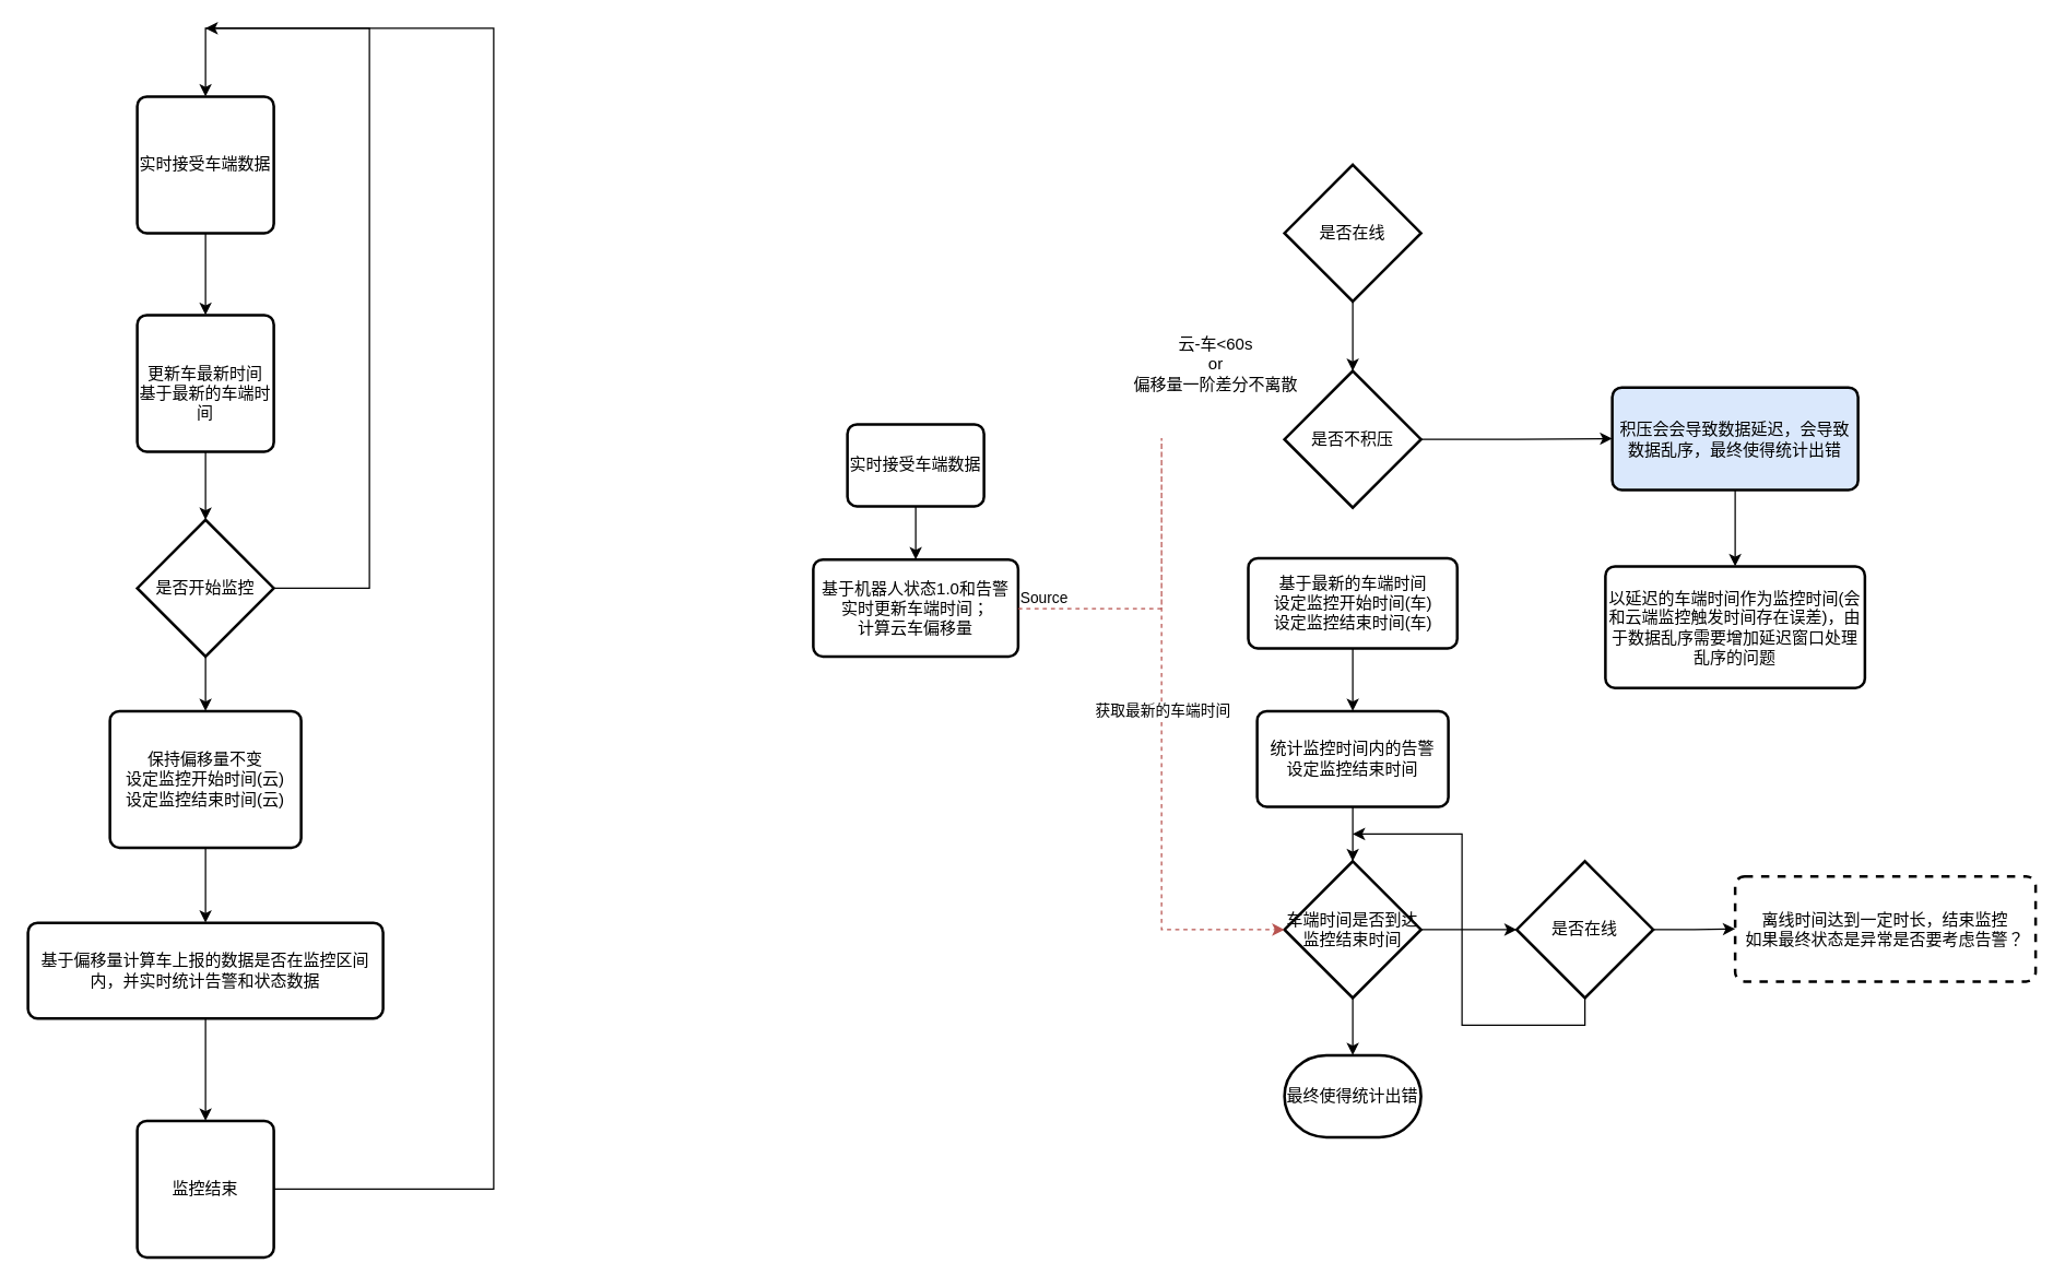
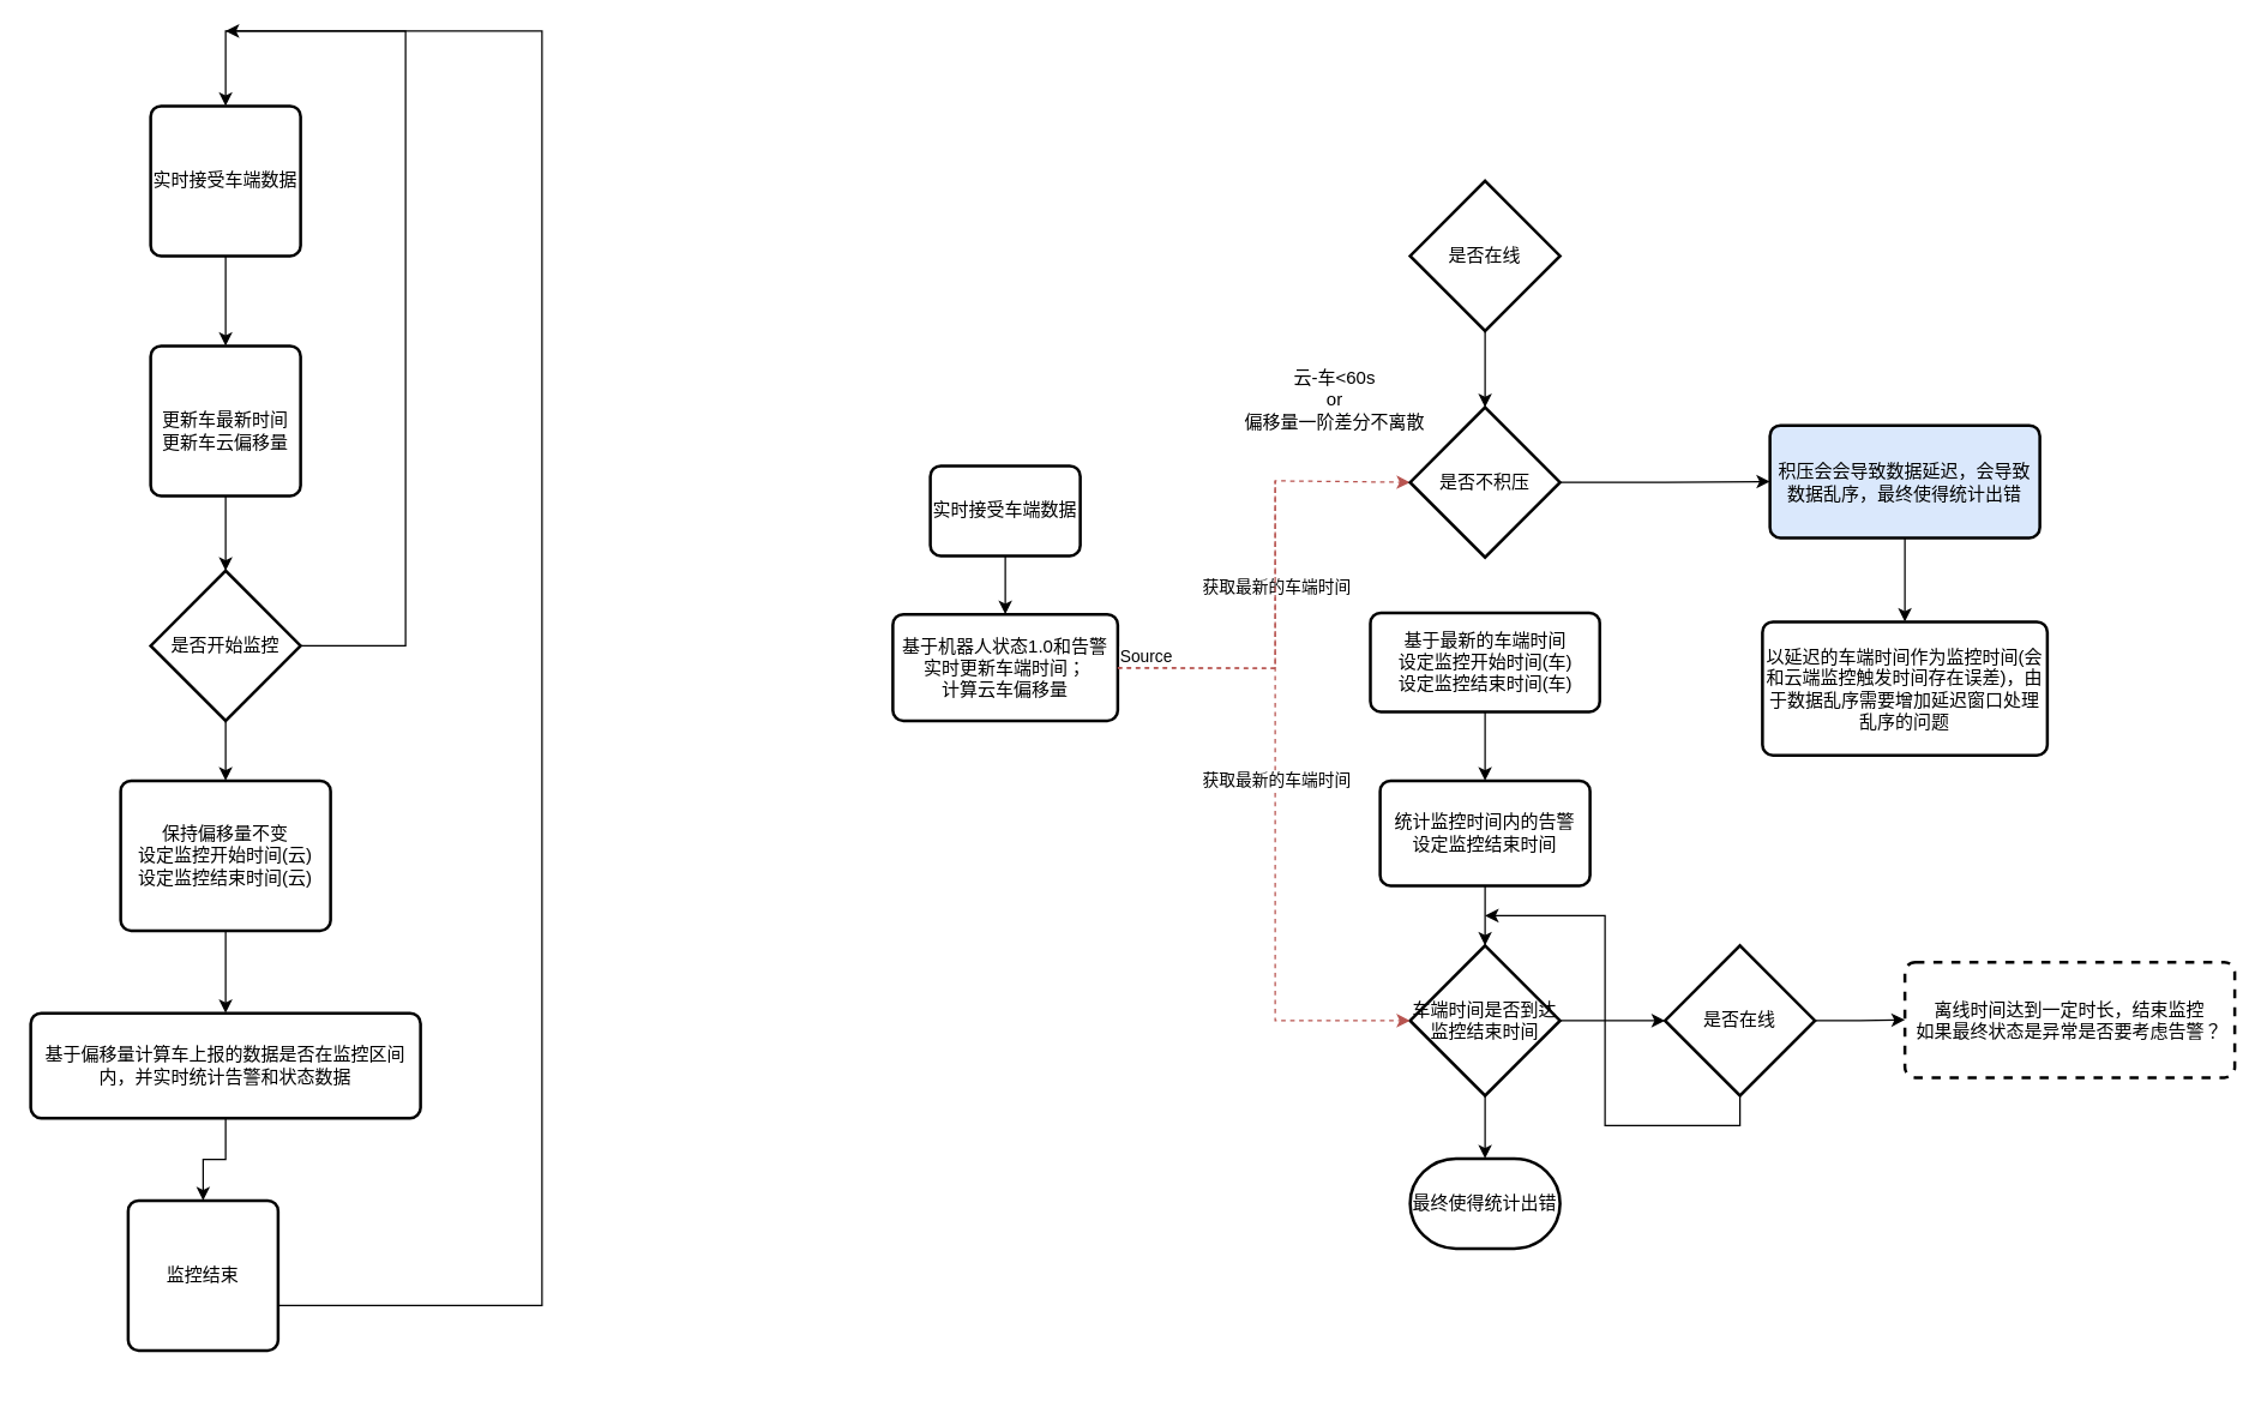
- <mxCell id="4" value="&lt;br&gt;更新车最新时间&lt;br&gt;基于最新的车端时间" style="rounded=1;whiteSpace=wrap;html=1;absoluteArcSize=1;arcSize=14;strokeWidth=2;" vertex="1" parent="1"><mxGeometry x="100" y="230" width="100" height="100" as="geometry" /></mxCell>
+ <mxCell id="4" value="&lt;br&gt;更新车最新时间&lt;br&gt;更新车云偏移量" style="rounded=1;whiteSpace=wrap;html=1;absoluteArcSize=1;arcSize=14;strokeWidth=2;" vertex="1" parent="1"><mxGeometry x="100" y="230" width="100" height="100" as="geometry" /></mxCell>
+ <mxCell id="19" value="" style="endArrow=classic;html=1;rounded=0;exitX=1;exitY=0.5;exitDx=0;exitDy=0;entryX=0;entryY=0.5;entryDx=0;entryDy=0;entryPerimeter=0;strokeColor=#b85450;dashed=1;fillColor=#f8cecc;" edge="1" parent="1" source="15" target="24"><mxGeometry relative="1" as="geometry"><mxPoint x="880" y="500" as="sourcePoint" /><mxPoint x="920" y="312.5" as="targetPoint" /><Array as="points"><mxPoint x="850" y="445" /><mxPoint x="850" y="320" /></Array></mxGeometry></mxCell>
+ <mxCell id="20" value="获取最新的车端时间" style="edgeLabel;resizable=0;html=1;align=center;verticalAlign=middle;" connectable="0" vertex="1" parent="19"><mxGeometry relative="1" as="geometry" /></mxCell>
+ <mxCell id="21" value="Source" style="edgeLabel;resizable=0;html=1;align=left;verticalAlign=bottom;" connectable="0" vertex="1" parent="19"><mxGeometry x="-1" relative="1" as="geometry" /></mxCell>
- <mxCell id="14" value="监控结束" style="rounded=1;whiteSpace=wrap;html=1;absoluteArcSize=1;arcSize=14;strokeWidth=2;" vertex="1" parent="1"><mxGeometry x="100" y="820" width="100" height="100" as="geometry" /></mxCell>
+ <mxCell id="14" value="监控结束" style="rounded=1;whiteSpace=wrap;html=1;absoluteArcSize=1;arcSize=14;strokeWidth=2;" vertex="1" parent="1"><mxGeometry x="85" y="800" width="100" height="100" as="geometry" /></mxCell>
